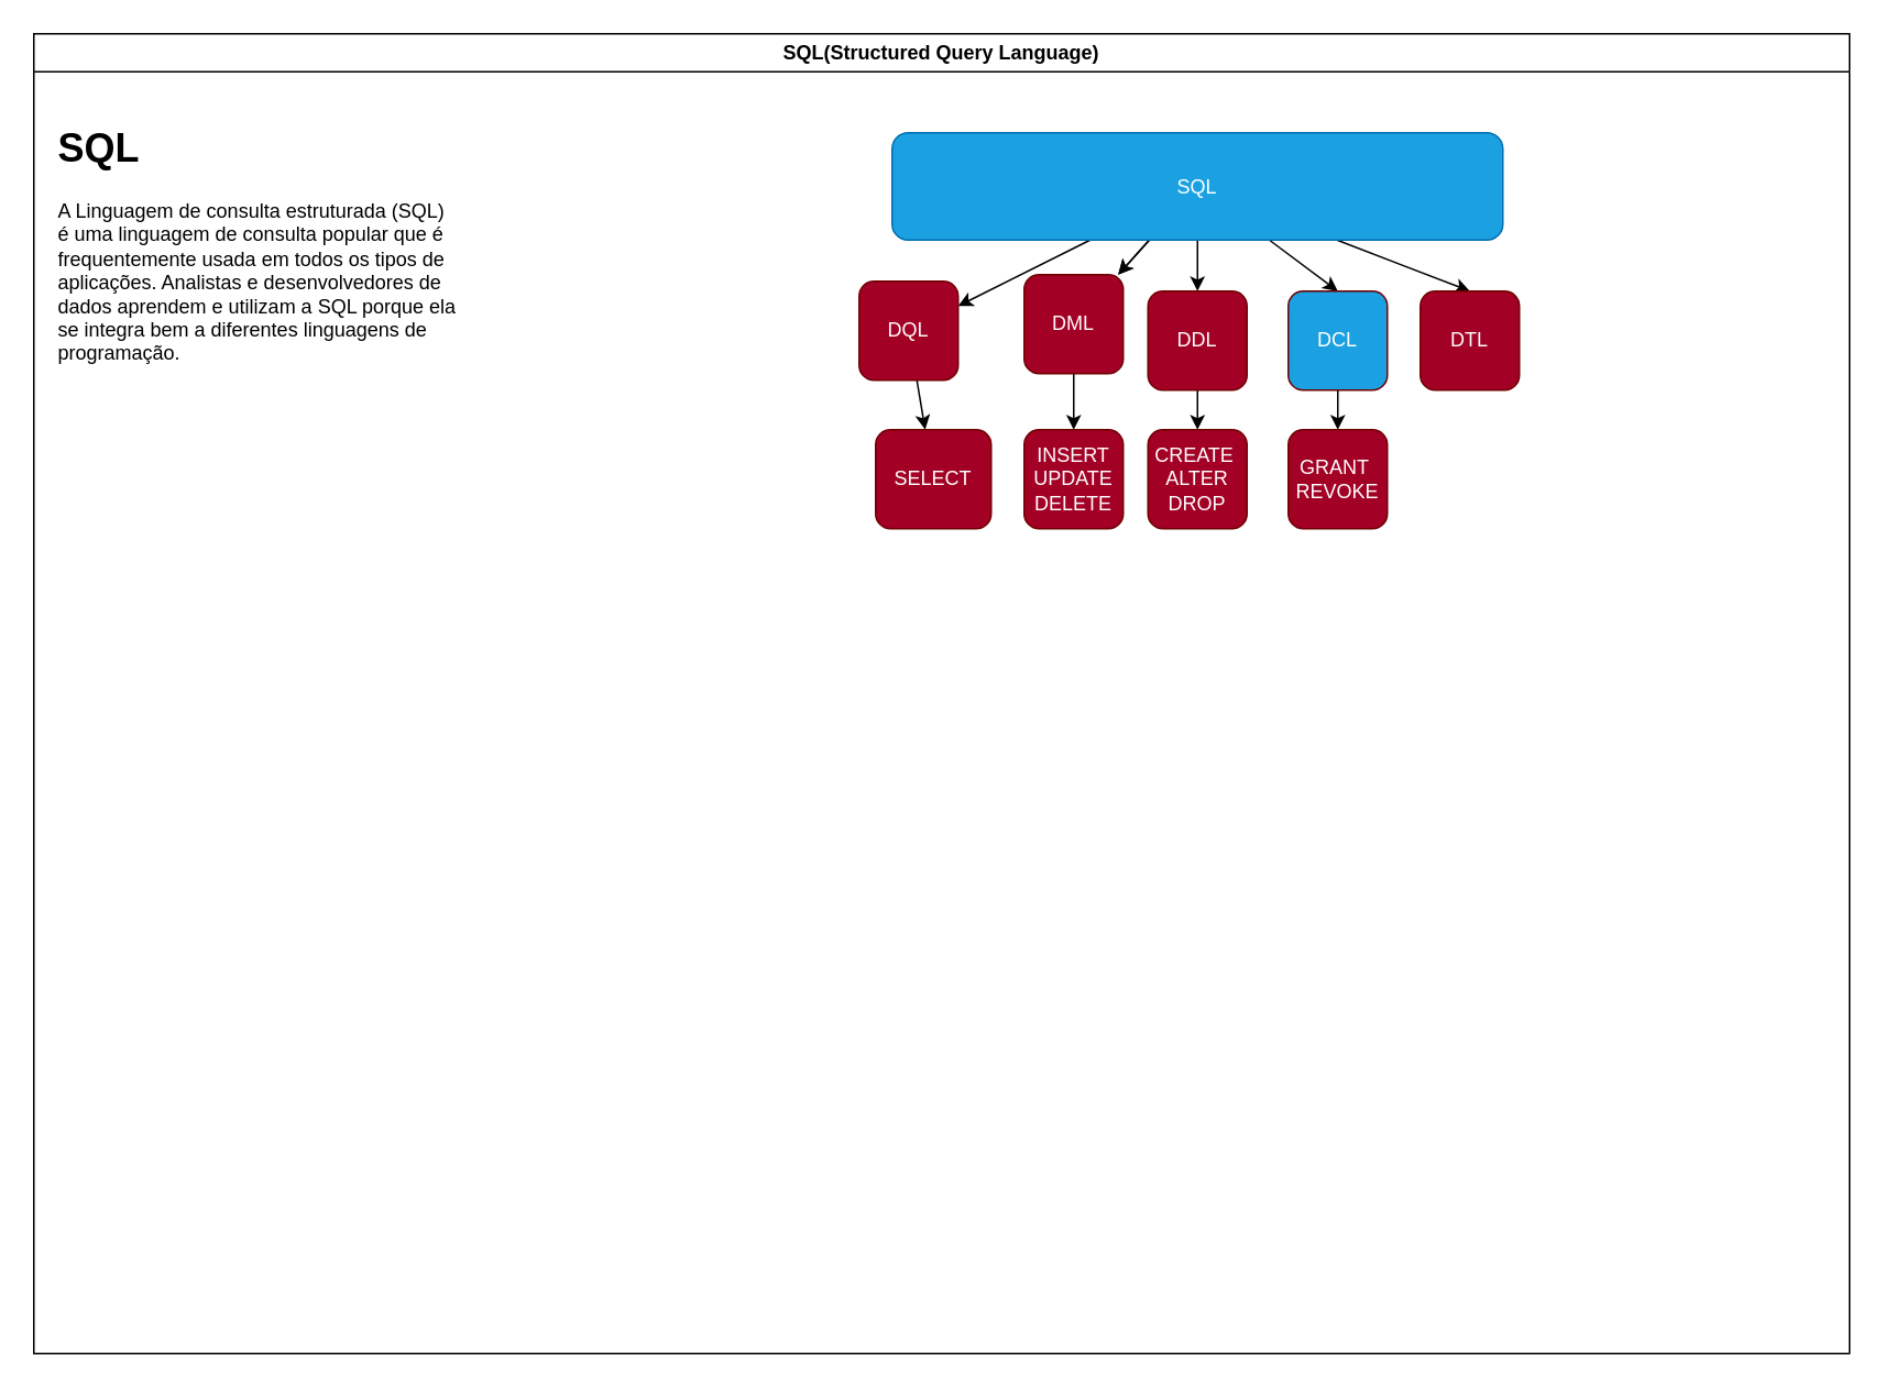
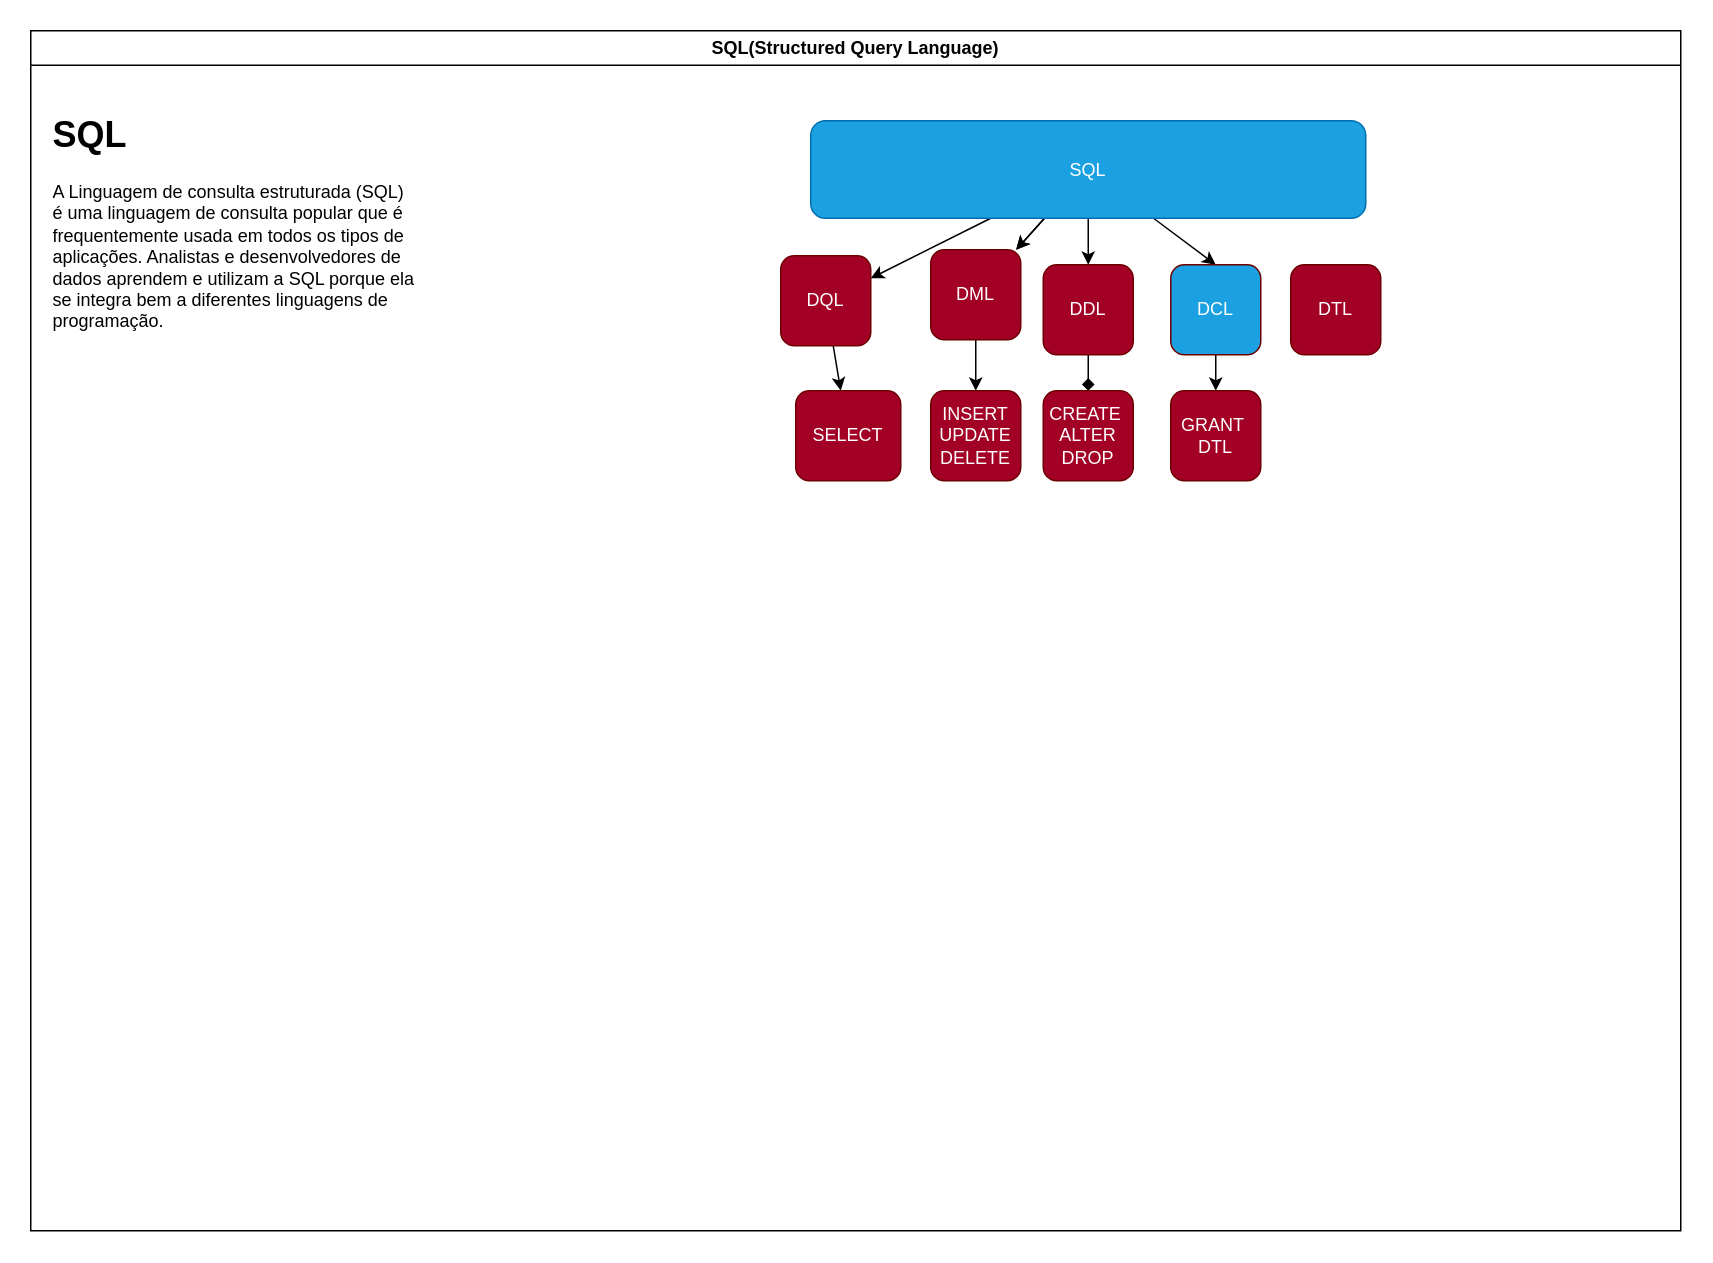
- <mxCell id="9" style="edgeStyle=none;html=1;entryX=0.5;entryY=0;entryDx=0;entryDy=0;" edge="1" parent="2" source="10" target="19"><mxGeometry relative="1" as="geometry" /></mxCell>
- <mxCell id="15" value="" style="edgeStyle=none;html=1;" edge="1" parent="2" source="16" target="22"><mxGeometry relative="1" as="geometry" /></mxCell>
+ <mxCell id="15" value="" style="edgeStyle=none;html=1;endArrow=diamond;" edge="1" parent="2" source="16" target="22"><mxGeometry relative="1" as="geometry" /></mxCell>
- <mxCell id="23" value="GRANT&amp;nbsp;&lt;br&gt;REVOKE" style="whiteSpace=wrap;html=1;fillColor=#a20025;strokeColor=#6F0000;fontColor=#ffffff;rounded=1;" vertex="1" parent="2"><mxGeometry x="760" y="240" width="60" height="60" as="geometry" /></mxCell>
+ <mxCell id="23" value="GRANT&amp;nbsp;&lt;br&gt;DTL" style="whiteSpace=wrap;html=1;fillColor=#a20025;strokeColor=#6F0000;fontColor=#ffffff;rounded=1;" vertex="1" parent="2"><mxGeometry x="760" y="240" width="60" height="60" as="geometry" /></mxCell>
